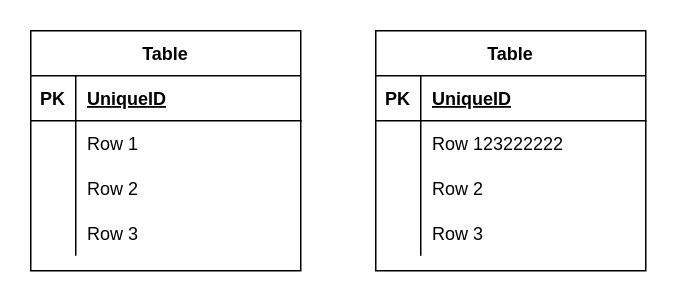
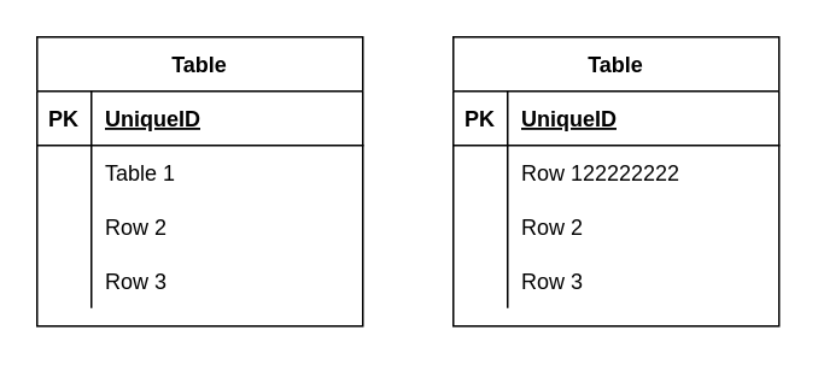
- <mxCell id="8" value="Row 1" style="shape=partialRectangle;connectable=0;fillColor=none;top=0;left=0;bottom=0;right=0;align=left;spacingLeft=6;overflow=hidden;" vertex="1" parent="6"><mxGeometry x="30" width="150" height="30" as="geometry" /></mxCell>
+ <mxCell id="8" value="Table 1" style="shape=partialRectangle;connectable=0;fillColor=none;top=0;left=0;bottom=0;right=0;align=left;spacingLeft=6;overflow=hidden;" vertex="1" parent="6"><mxGeometry x="30" width="150" height="30" as="geometry" /></mxCell>
- <mxCell id="21" value="Row 123222222" style="shape=partialRectangle;connectable=0;fillColor=none;top=0;left=0;bottom=0;right=0;align=left;spacingLeft=6;overflow=hidden;" vertex="1" parent="19"><mxGeometry x="30" width="150" height="30" as="geometry" /></mxCell>
+ <mxCell id="21" value="Row 122222222" style="shape=partialRectangle;connectable=0;fillColor=none;top=0;left=0;bottom=0;right=0;align=left;spacingLeft=6;overflow=hidden;" vertex="1" parent="19"><mxGeometry x="30" width="150" height="30" as="geometry" /></mxCell>
